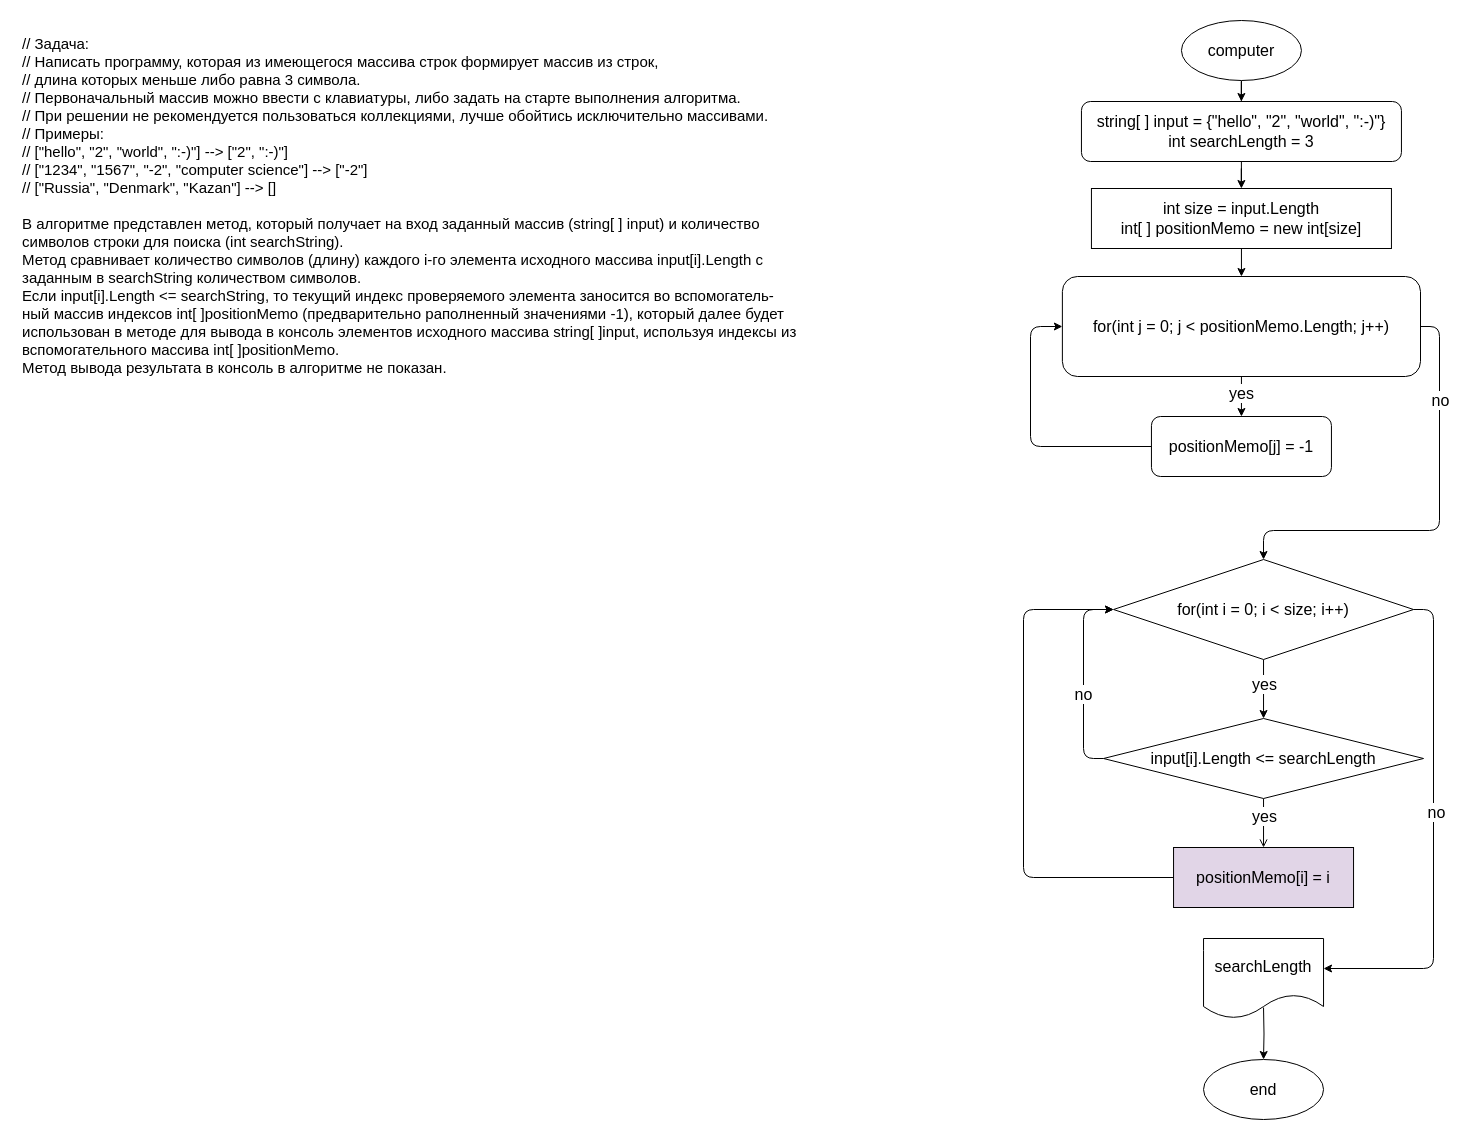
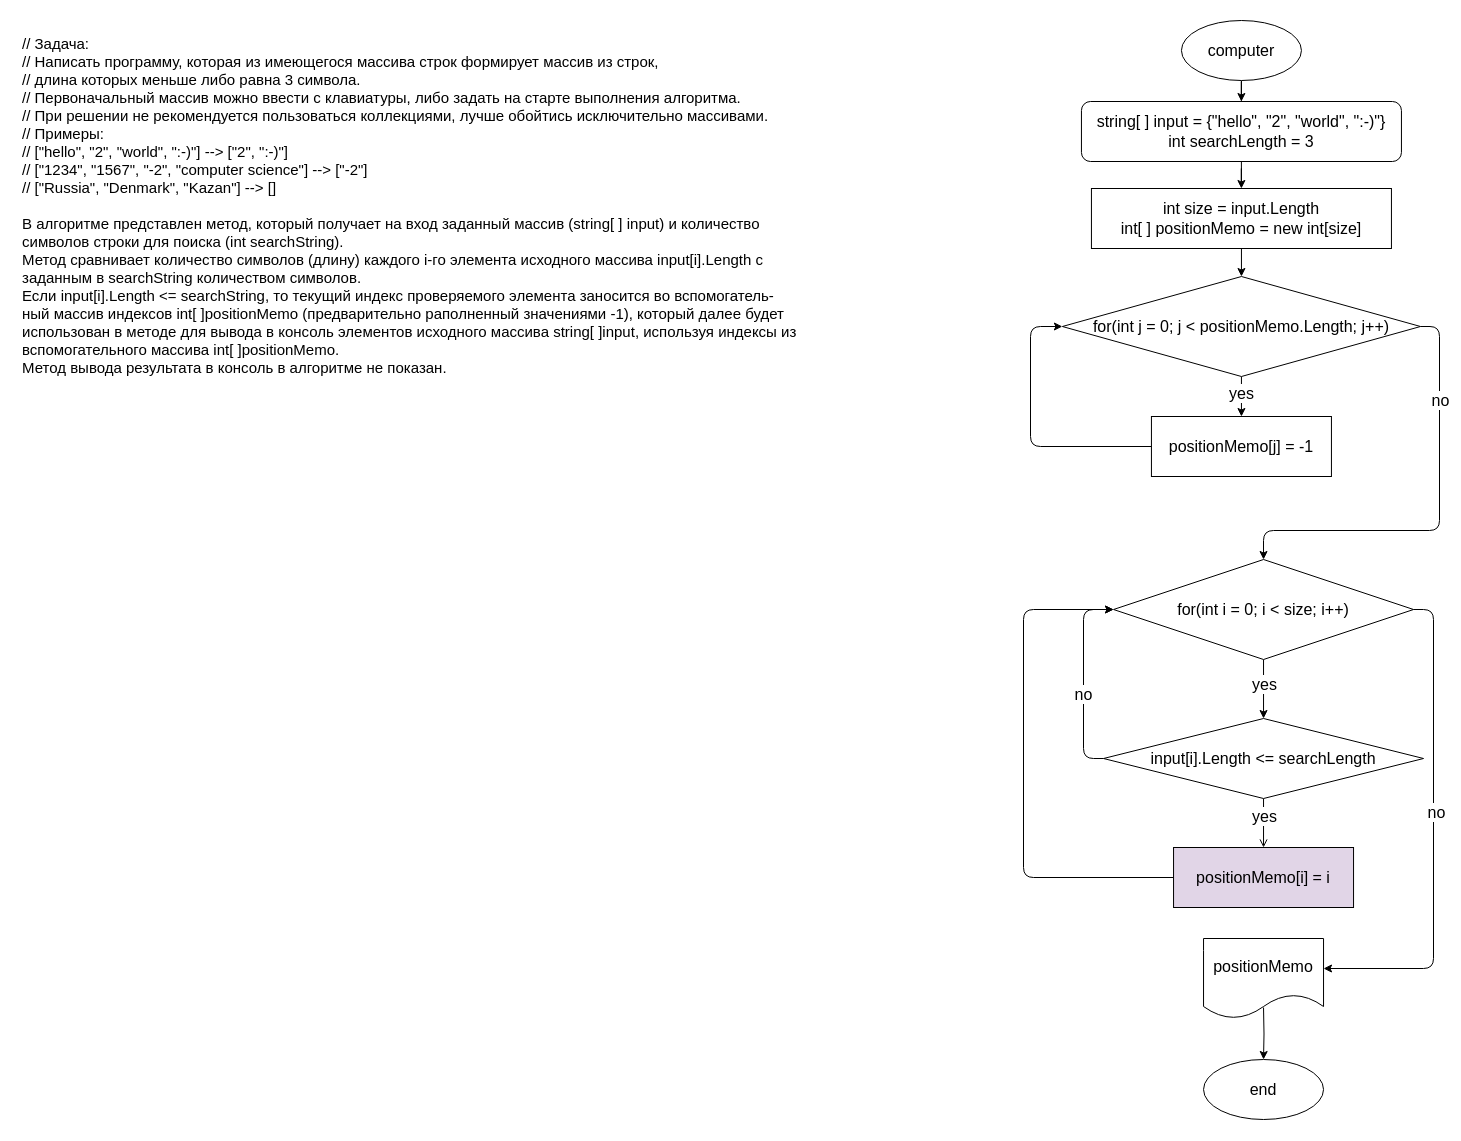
- <mxCell id="28" value="for(int j = 0; j &amp;lt; positionMemo.Length; j++)" style="whiteSpace=wrap;html=1;fontSize=16;rounded=1;" parent="1" vertex="1"><mxGeometry x="1061.88" y="276" width="358.12" height="100" as="geometry" /></mxCell>
+ <mxCell id="28" value="for(int j = 0; j &amp;lt; positionMemo.Length; j++)" style="rhombus;whiteSpace=wrap;html=1;fontSize=16;rounded=0;" parent="1" vertex="1"><mxGeometry x="1061.88" y="276" width="358.12" height="100" as="geometry" /></mxCell>
- <mxCell id="30" value="positionMemo[j] = -1" style="whiteSpace=wrap;html=1;fontSize=16;rounded=1;" parent="1" vertex="1"><mxGeometry x="1150.94" y="416" width="180" height="60" as="geometry" /></mxCell>
+ <mxCell id="30" value="positionMemo[j] = -1" style="whiteSpace=wrap;html=1;fontSize=16;rounded=0;" parent="1" vertex="1"><mxGeometry x="1150.94" y="416" width="180" height="60" as="geometry" /></mxCell>
- <mxCell id="25" value="searchLength" style="shape=document;whiteSpace=wrap;html=1;boundedLbl=1;fontSize=16;" parent="1" vertex="1"><mxGeometry x="1203.04" y="938" width="120" height="80" as="geometry" /></mxCell>
+ <mxCell id="25" value="positionMemo" style="shape=document;whiteSpace=wrap;html=1;boundedLbl=1;fontSize=16;" parent="1" vertex="1"><mxGeometry x="1203.04" y="938" width="120" height="80" as="geometry" /></mxCell>
